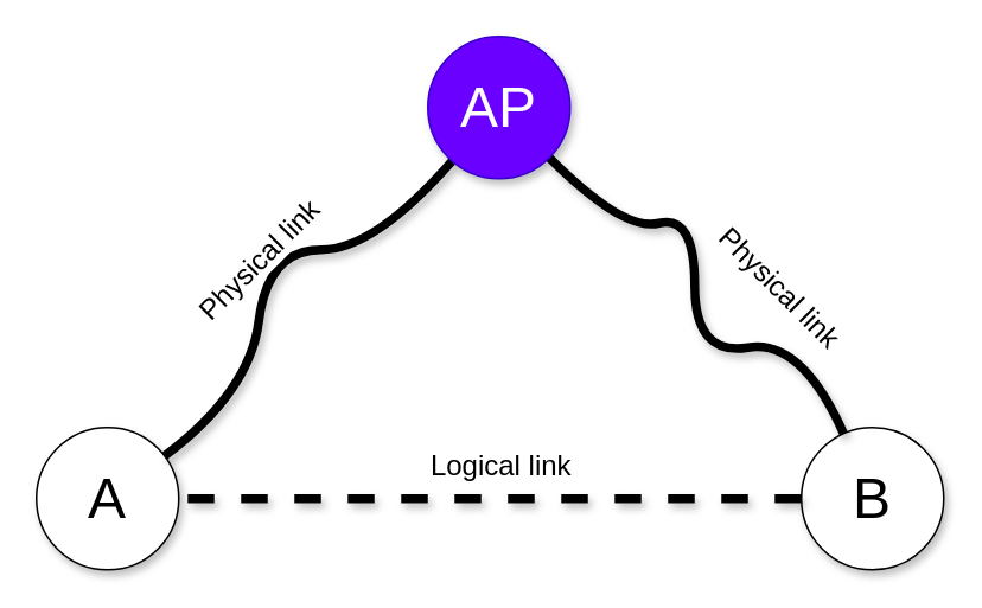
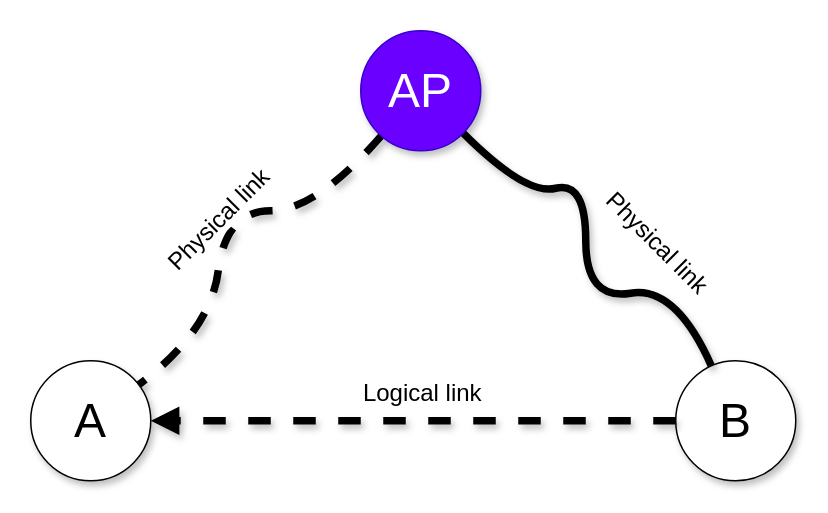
- <mxCell id="4" value="" style="endArrow=none;html=1;rounded=0;strokeWidth=5;curved=1;shadow=1;" edge="1" parent="1" source="8" target="2"><mxGeometry width="50" height="50" relative="1" as="geometry"><mxPoint x="170" y="60" as="sourcePoint" /><mxPoint x="150" y="103" as="targetPoint" /><Array as="points"><mxPoint x="210" y="140" /><mxPoint x="150" y="140" /><mxPoint x="140" y="220" /></Array></mxGeometry></mxCell>
+ <mxCell id="4" value="" style="endArrow=none;html=1;rounded=0;strokeWidth=5;curved=1;shadow=1;dashed=1;" edge="1" parent="1" source="8" target="2"><mxGeometry width="50" height="50" relative="1" as="geometry"><mxPoint x="170" y="60" as="sourcePoint" /><mxPoint x="150" y="103" as="targetPoint" /><Array as="points"><mxPoint x="210" y="140" /><mxPoint x="150" y="140" /><mxPoint x="140" y="220" /></Array></mxGeometry></mxCell>
- <mxCell id="9" value="" style="endArrow=none;html=1;rounded=0;strokeWidth=5;dashed=1;shadow=1;" edge="1" parent="1" source="3" target="2"><mxGeometry width="50" height="50" relative="1" as="geometry"><mxPoint x="250" y="390" as="sourcePoint" /><mxPoint x="162" y="460" as="targetPoint" /></mxGeometry></mxCell>
+ <mxCell id="9" value="" style="endArrow=block;html=1;rounded=0;strokeWidth=5;dashed=1;shadow=1;" edge="1" parent="1" source="3" target="2"><mxGeometry width="50" height="50" relative="1" as="geometry"><mxPoint x="250" y="390" as="sourcePoint" /><mxPoint x="162" y="460" as="targetPoint" /></mxGeometry></mxCell>
